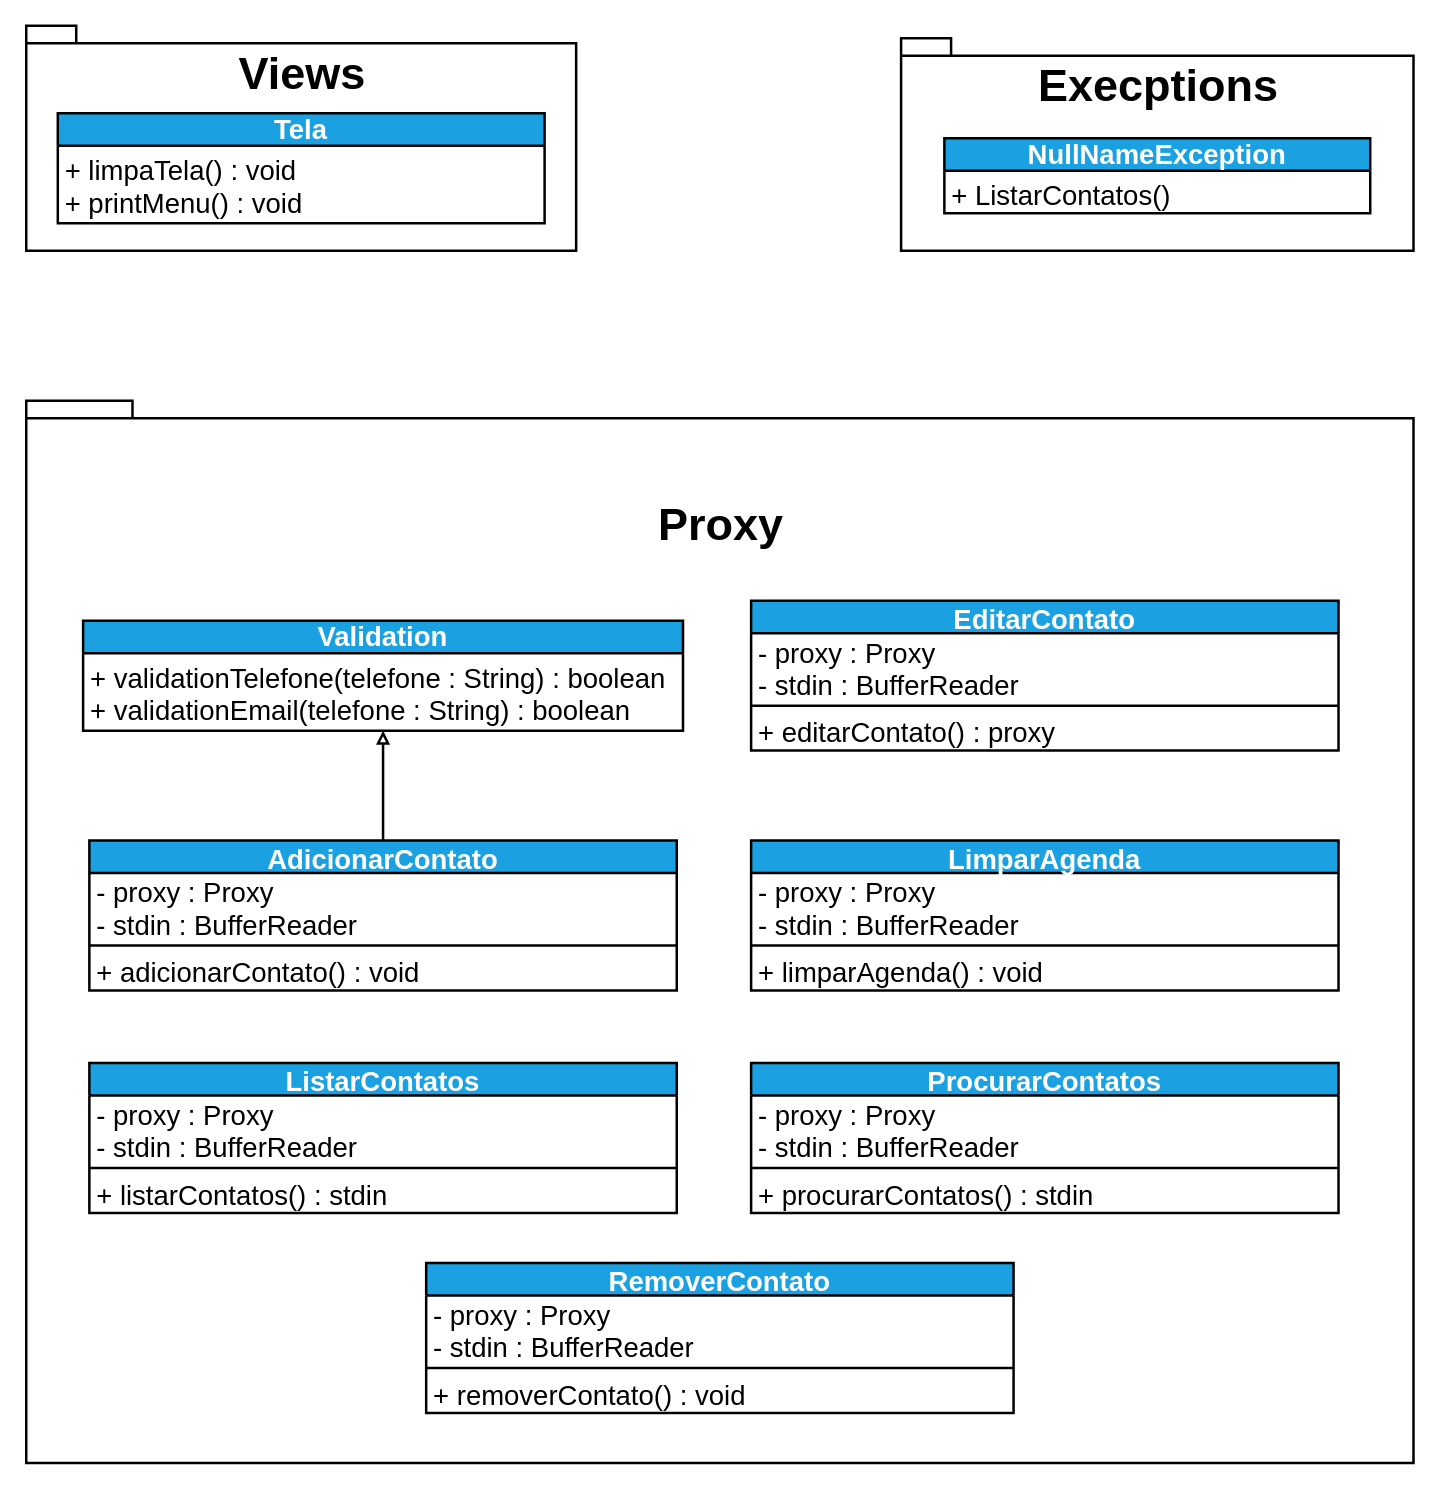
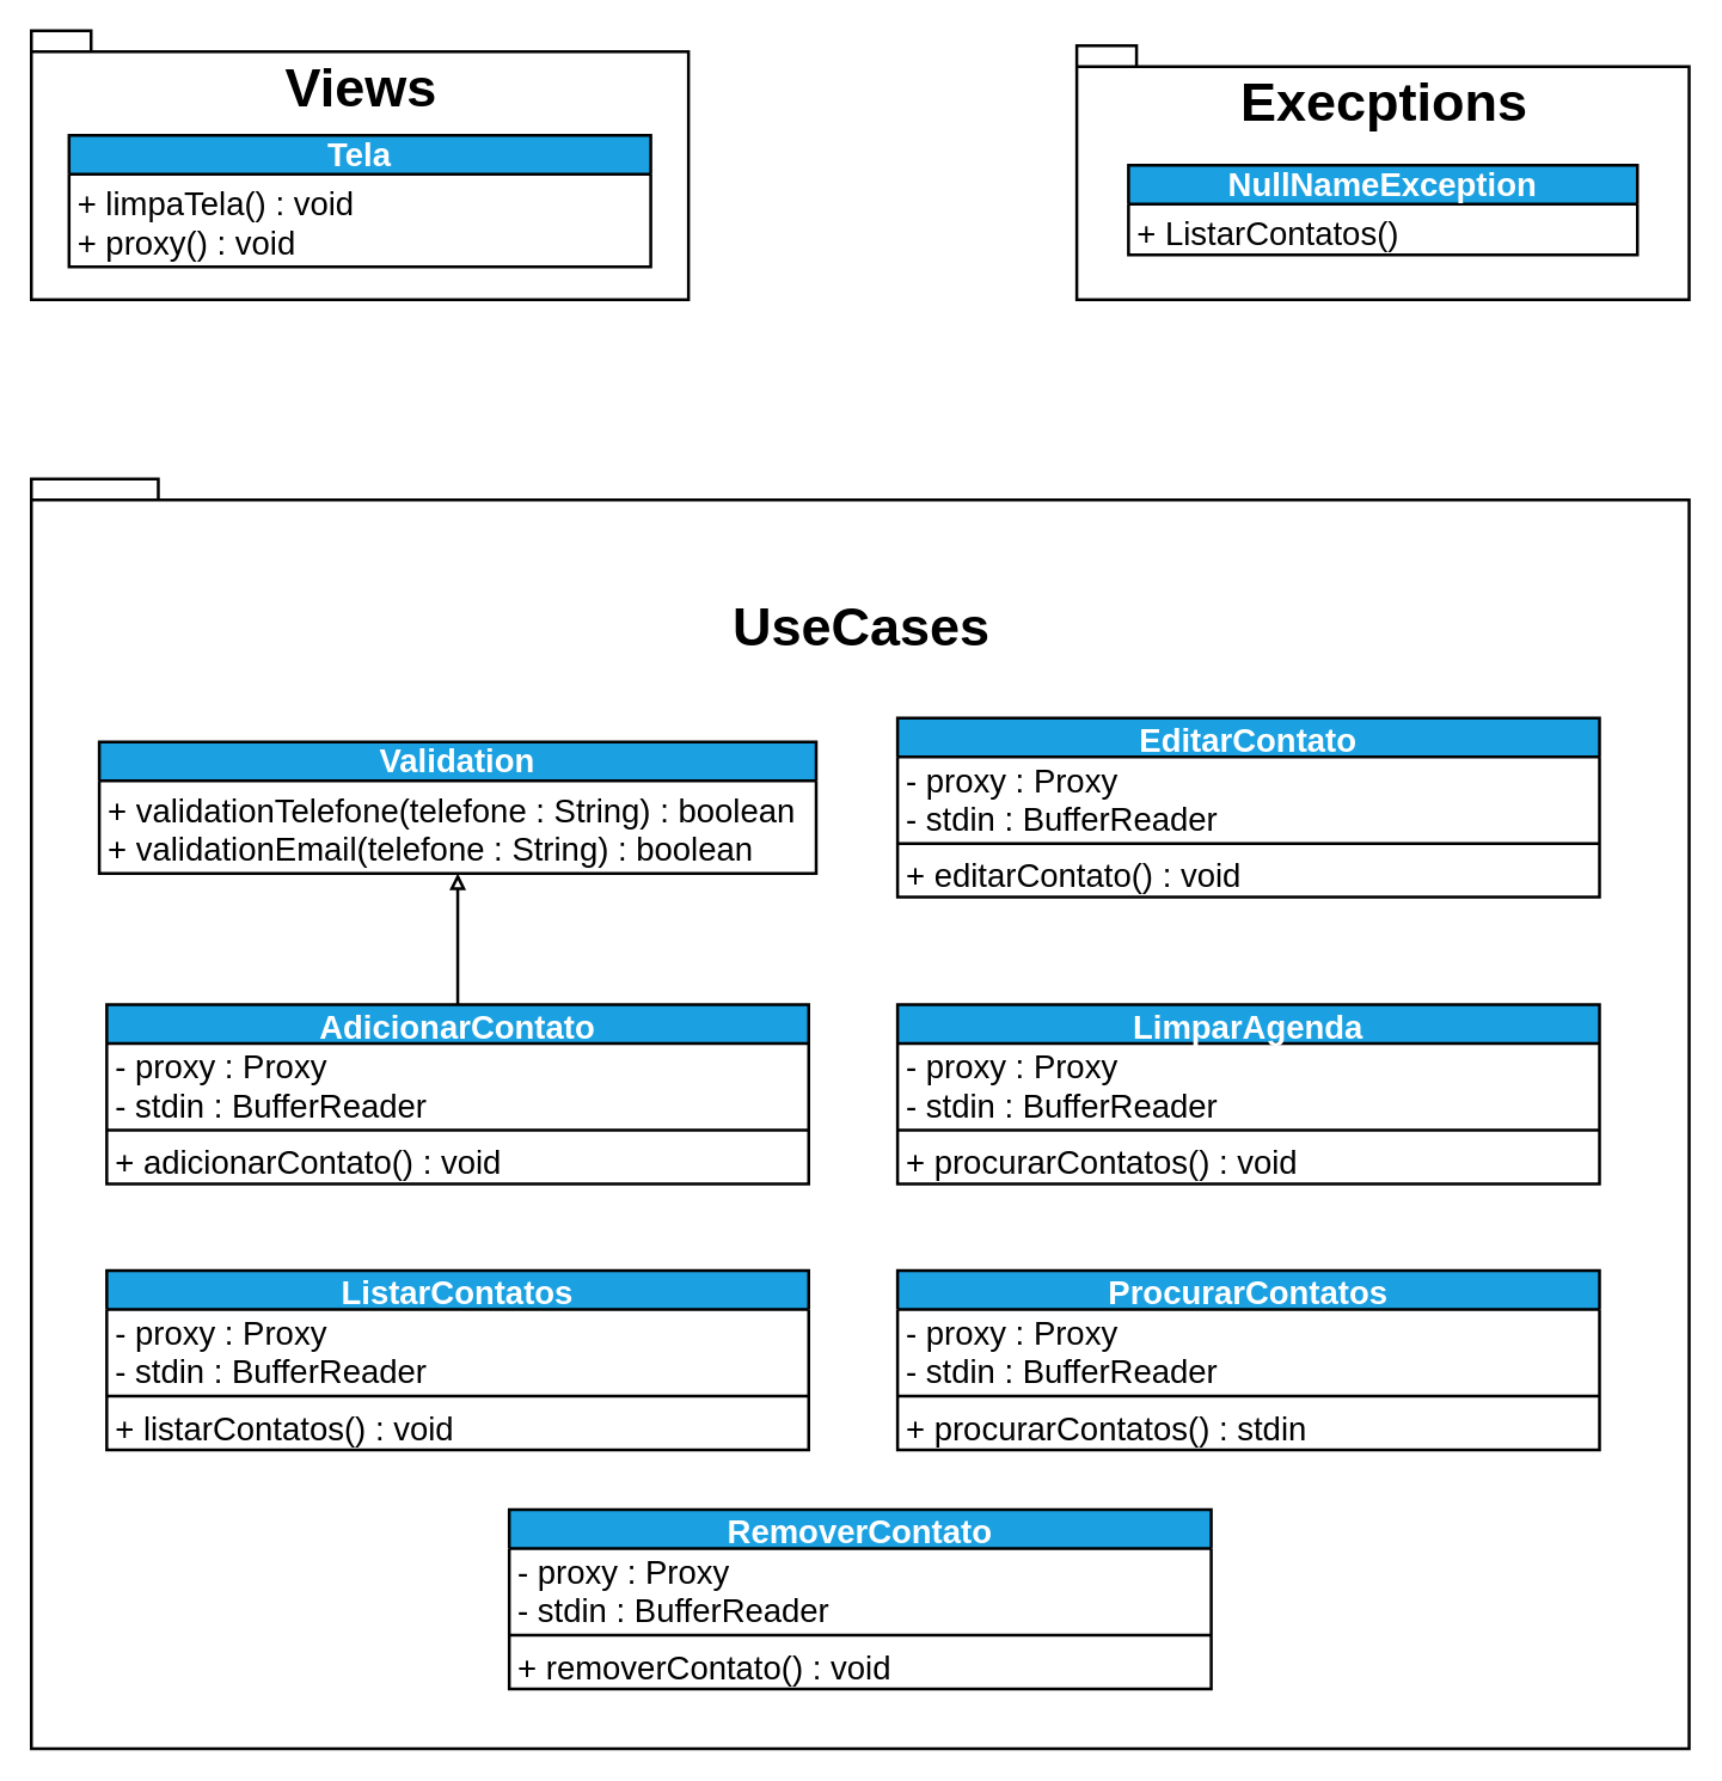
- <mxCell id="5" value="+ limpaTela() : void&#10;+ printMenu() : void" style="text;strokeColor=none;fillColor=none;align=left;verticalAlign=top;spacingLeft=4;spacingRight=4;overflow=hidden;rotatable=0;points=[[0,0.5],[1,0.5]];portConstraint=eastwest;fontSize=22;strokeWidth=2;" parent="4" vertex="1"><mxGeometry y="26" width="389.5" height="62" as="geometry" /></mxCell>
+ <mxCell id="5" value="+ limpaTela() : void&#10;+ proxy() : void" style="text;strokeColor=none;fillColor=none;align=left;verticalAlign=top;spacingLeft=4;spacingRight=4;overflow=hidden;rotatable=0;points=[[0,0.5],[1,0.5]];portConstraint=eastwest;fontSize=22;strokeWidth=2;" parent="4" vertex="1"><mxGeometry y="26" width="389.5" height="62" as="geometry" /></mxCell>
- <mxCell id="2" value="&lt;p style=&quot;line-height: 2.6 ; font-size: 36px&quot;&gt;Proxy&lt;/p&gt;" style="shape=folder;fontStyle=1;spacingTop=10;tabWidth=40;tabHeight=14;tabPosition=left;html=1;fontSize=22;strokeColor=default;strokeWidth=2;verticalAlign=top;" parent="1" vertex="1"><mxGeometry x="20.5" y="320" width="1110" height="850" as="geometry" /></mxCell>
+ <mxCell id="2" value="&lt;p style=&quot;line-height: 2.6 ; font-size: 36px&quot;&gt;UseCases&lt;/p&gt;" style="shape=folder;fontStyle=1;spacingTop=10;tabWidth=40;tabHeight=14;tabPosition=left;html=1;fontSize=22;strokeColor=default;strokeWidth=2;verticalAlign=top;" parent="1" vertex="1"><mxGeometry x="20.5" y="320" width="1110" height="850" as="geometry" /></mxCell>
- <mxCell id="16" value="+ editarContato() : proxy" style="text;strokeColor=none;fillColor=none;align=left;verticalAlign=middle;spacingLeft=4;spacingRight=4;overflow=hidden;rotatable=0;points=[[0,0.5],[1,0.5]];portConstraint=eastwest;fontSize=22;" parent="13" vertex="1"><mxGeometry y="88" width="470" height="32" as="geometry" /></mxCell>
+ <mxCell id="16" value="+ editarContato() : void" style="text;strokeColor=none;fillColor=none;align=left;verticalAlign=middle;spacingLeft=4;spacingRight=4;overflow=hidden;rotatable=0;points=[[0,0.5],[1,0.5]];portConstraint=eastwest;fontSize=22;" parent="13" vertex="1"><mxGeometry y="88" width="470" height="32" as="geometry" /></mxCell>
- <mxCell id="20" value="+ limparAgenda() : void" style="text;strokeColor=none;fillColor=none;align=left;verticalAlign=middle;spacingLeft=4;spacingRight=4;overflow=hidden;rotatable=0;points=[[0,0.5],[1,0.5]];portConstraint=eastwest;fontSize=22;" parent="17" vertex="1"><mxGeometry y="88" width="470" height="32" as="geometry" /></mxCell>
+ <mxCell id="20" value="+ procurarContatos() : void" style="text;strokeColor=none;fillColor=none;align=left;verticalAlign=middle;spacingLeft=4;spacingRight=4;overflow=hidden;rotatable=0;points=[[0,0.5],[1,0.5]];portConstraint=eastwest;fontSize=22;" parent="17" vertex="1"><mxGeometry y="88" width="470" height="32" as="geometry" /></mxCell>
- <mxCell id="28" value="+ listarContatos() : stdin" style="text;strokeColor=none;fillColor=none;align=left;verticalAlign=middle;spacingLeft=4;spacingRight=4;overflow=hidden;rotatable=0;points=[[0,0.5],[1,0.5]];portConstraint=eastwest;fontSize=22;" parent="25" vertex="1"><mxGeometry y="88" width="470" height="32" as="geometry" /></mxCell>
+ <mxCell id="28" value="+ listarContatos() : void" style="text;strokeColor=none;fillColor=none;align=left;verticalAlign=middle;spacingLeft=4;spacingRight=4;overflow=hidden;rotatable=0;points=[[0,0.5],[1,0.5]];portConstraint=eastwest;fontSize=22;" parent="25" vertex="1"><mxGeometry y="88" width="470" height="32" as="geometry" /></mxCell>
